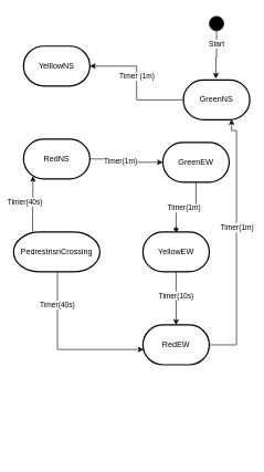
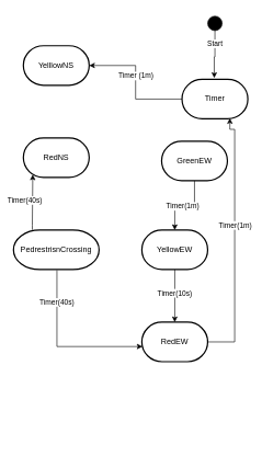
- <mxCell id="7" value="GreenNS" style="strokeWidth=2;html=1;shape=mxgraph.flowchart.terminator;whiteSpace=wrap;" vertex="1" parent="1"><mxGeometry x="276" y="120" width="100" height="60" as="geometry" /></mxCell>
+ <mxCell id="7" value="Timer" style="strokeWidth=2;html=1;shape=mxgraph.flowchart.terminator;whiteSpace=wrap;" vertex="1" parent="1"><mxGeometry x="276" y="120" width="100" height="60" as="geometry" /></mxCell>
- <mxCell id="9" value="" style="edgeStyle=orthogonalEdgeStyle;rounded=0;orthogonalLoop=1;jettySize=auto;html=1;" edge="1" parent="1" source="11" target="15"><mxGeometry relative="1" as="geometry" /></mxCell>
- <mxCell id="10" value="Timer(1m)" style="edgeLabel;html=1;align=center;verticalAlign=middle;resizable=0;points=[];" vertex="1" connectable="0" parent="9"><mxGeometry x="-0.225" y="-2" relative="1" as="geometry"><mxPoint as="offset" /></mxGeometry></mxCell>
- <mxCell id="13" value="" style="edgeStyle=orthogonalEdgeStyle;rounded=0;orthogonalLoop=1;jettySize=auto;html=1;endArrow=diamond;" edge="1" parent="1" source="15" target="18"><mxGeometry relative="1" as="geometry" /></mxCell>
+ <mxCell id="13" value="" style="edgeStyle=orthogonalEdgeStyle;rounded=0;orthogonalLoop=1;jettySize=auto;html=1;" edge="1" parent="1" source="15" target="18"><mxGeometry relative="1" as="geometry" /></mxCell>
